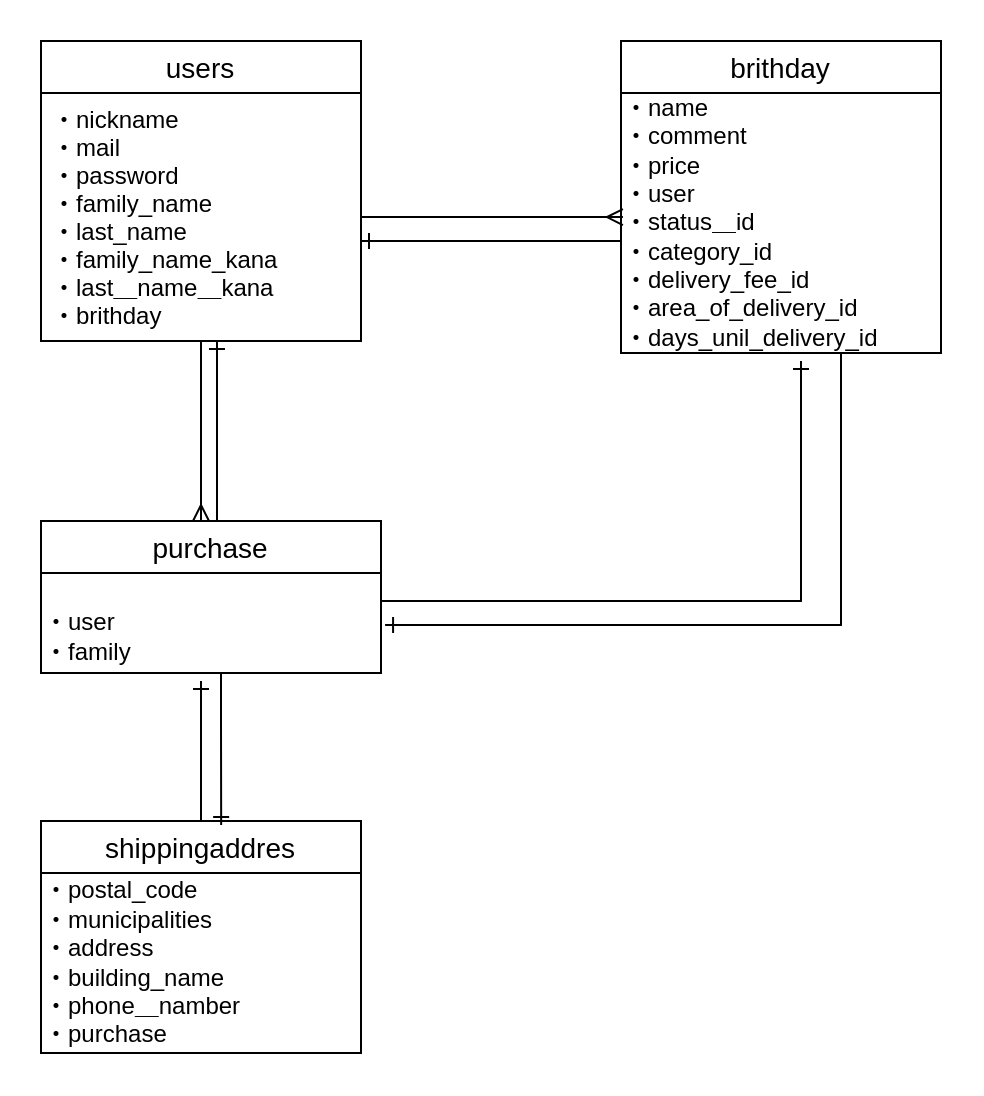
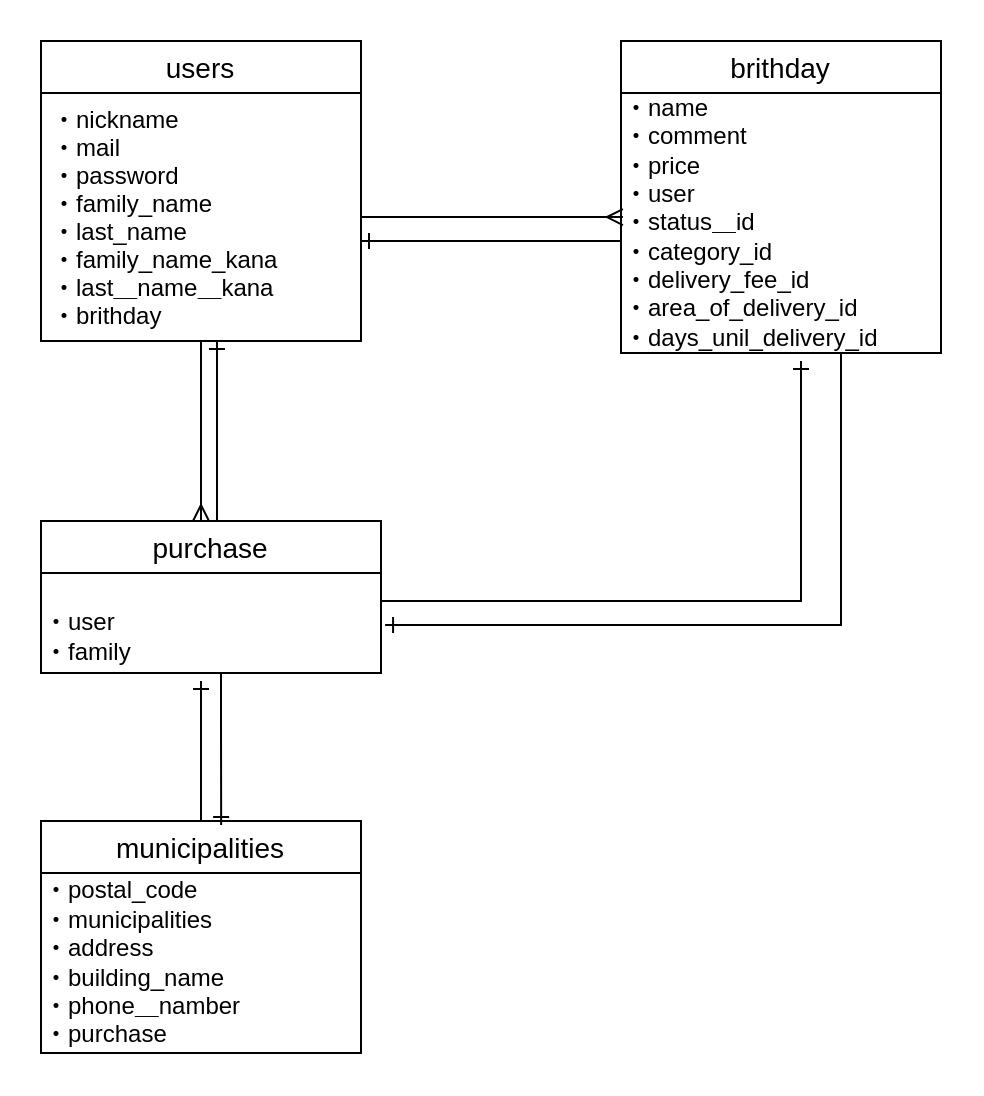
- <mxCell id="11" value="shippingaddres" style="swimlane;fontStyle=0;childLayout=stackLayout;horizontal=1;startSize=26;horizontalStack=0;resizeParent=1;resizeParentMax=0;resizeLast=0;collapsible=1;marginBottom=0;align=center;fontSize=14;" parent="1" vertex="1"><mxGeometry x="20" y="410" width="160" height="116" as="geometry" /></mxCell>
+ <mxCell id="11" value="municipalities" style="swimlane;fontStyle=0;childLayout=stackLayout;horizontal=1;startSize=26;horizontalStack=0;resizeParent=1;resizeParentMax=0;resizeLast=0;collapsible=1;marginBottom=0;align=center;fontSize=14;" parent="1" vertex="1"><mxGeometry x="20" y="410" width="160" height="116" as="geometry" /></mxCell>
